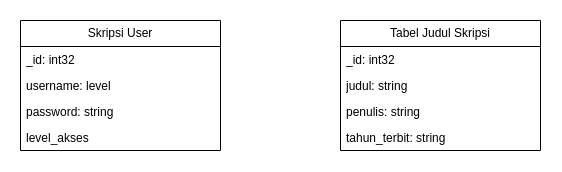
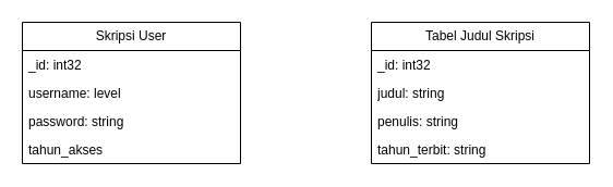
- <mxCell id="6" value="level_akses" style="text;strokeColor=none;fillColor=none;align=left;verticalAlign=top;spacingLeft=4;spacingRight=4;overflow=hidden;rotatable=0;points=[[0,0.5],[1,0.5]];portConstraint=eastwest;whiteSpace=wrap;html=1;" vertex="1" parent="2"><mxGeometry y="104" width="200" height="26" as="geometry" /></mxCell>
+ <mxCell id="6" value="tahun_akses" style="text;strokeColor=none;fillColor=none;align=left;verticalAlign=top;spacingLeft=4;spacingRight=4;overflow=hidden;rotatable=0;points=[[0,0.5],[1,0.5]];portConstraint=eastwest;whiteSpace=wrap;html=1;" vertex="1" parent="2"><mxGeometry y="104" width="200" height="26" as="geometry" /></mxCell>
